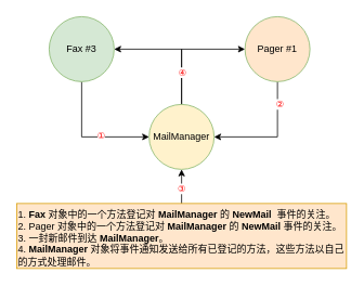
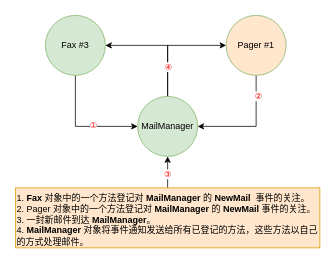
- <mxCell id="11" value="MailManager" style="ellipse;whiteSpace=wrap;html=1;aspect=fixed;fillColor=#fff2cc;strokeColor=#82b366;" vertex="1" parent="1"><mxGeometry x="183" y="128" width="80" height="80" as="geometry" /></mxCell>
+ <mxCell id="11" value="MailManager" style="ellipse;whiteSpace=wrap;html=1;aspect=fixed;fillColor=#d5e8d4;strokeColor=#82b366;" vertex="1" parent="1"><mxGeometry x="183" y="128" width="80" height="80" as="geometry" /></mxCell>
